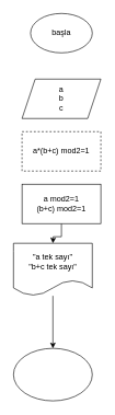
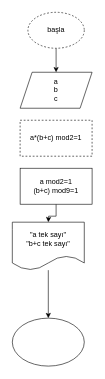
- <mxCell id="3" value="başla" style="ellipse;whiteSpace=wrap;html=1;" parent="1" vertex="1"><mxGeometry x="46" y="20" width="94" height="60" as="geometry" /></mxCell>
+ <mxCell id="3" value="başla" style="ellipse;whiteSpace=wrap;html=1;dashed=1;" parent="1" vertex="1"><mxGeometry x="46" y="20" width="94" height="60" as="geometry" /></mxCell>
+ <mxCell id="2" value="" style="edgeStyle=orthogonalEdgeStyle;rounded=0;orthogonalLoop=1;jettySize=auto;html=1;" parent="1" source="3" target="4" edge="1"><mxGeometry relative="1" as="geometry" /></mxCell>
- <mxCell id="7" value="a mod2=1&lt;br&gt;(b+c) mod2=1" style="rounded=0;whiteSpace=wrap;html=1;" parent="1" vertex="1"><mxGeometry x="33" y="280" width="120" height="60" as="geometry" /></mxCell>
+ <mxCell id="7" value="a mod2=1&lt;br&gt;(b+c) mod9=1" style="rounded=0;whiteSpace=wrap;html=1;" parent="1" vertex="1"><mxGeometry x="33" y="280" width="120" height="60" as="geometry" /></mxCell>
